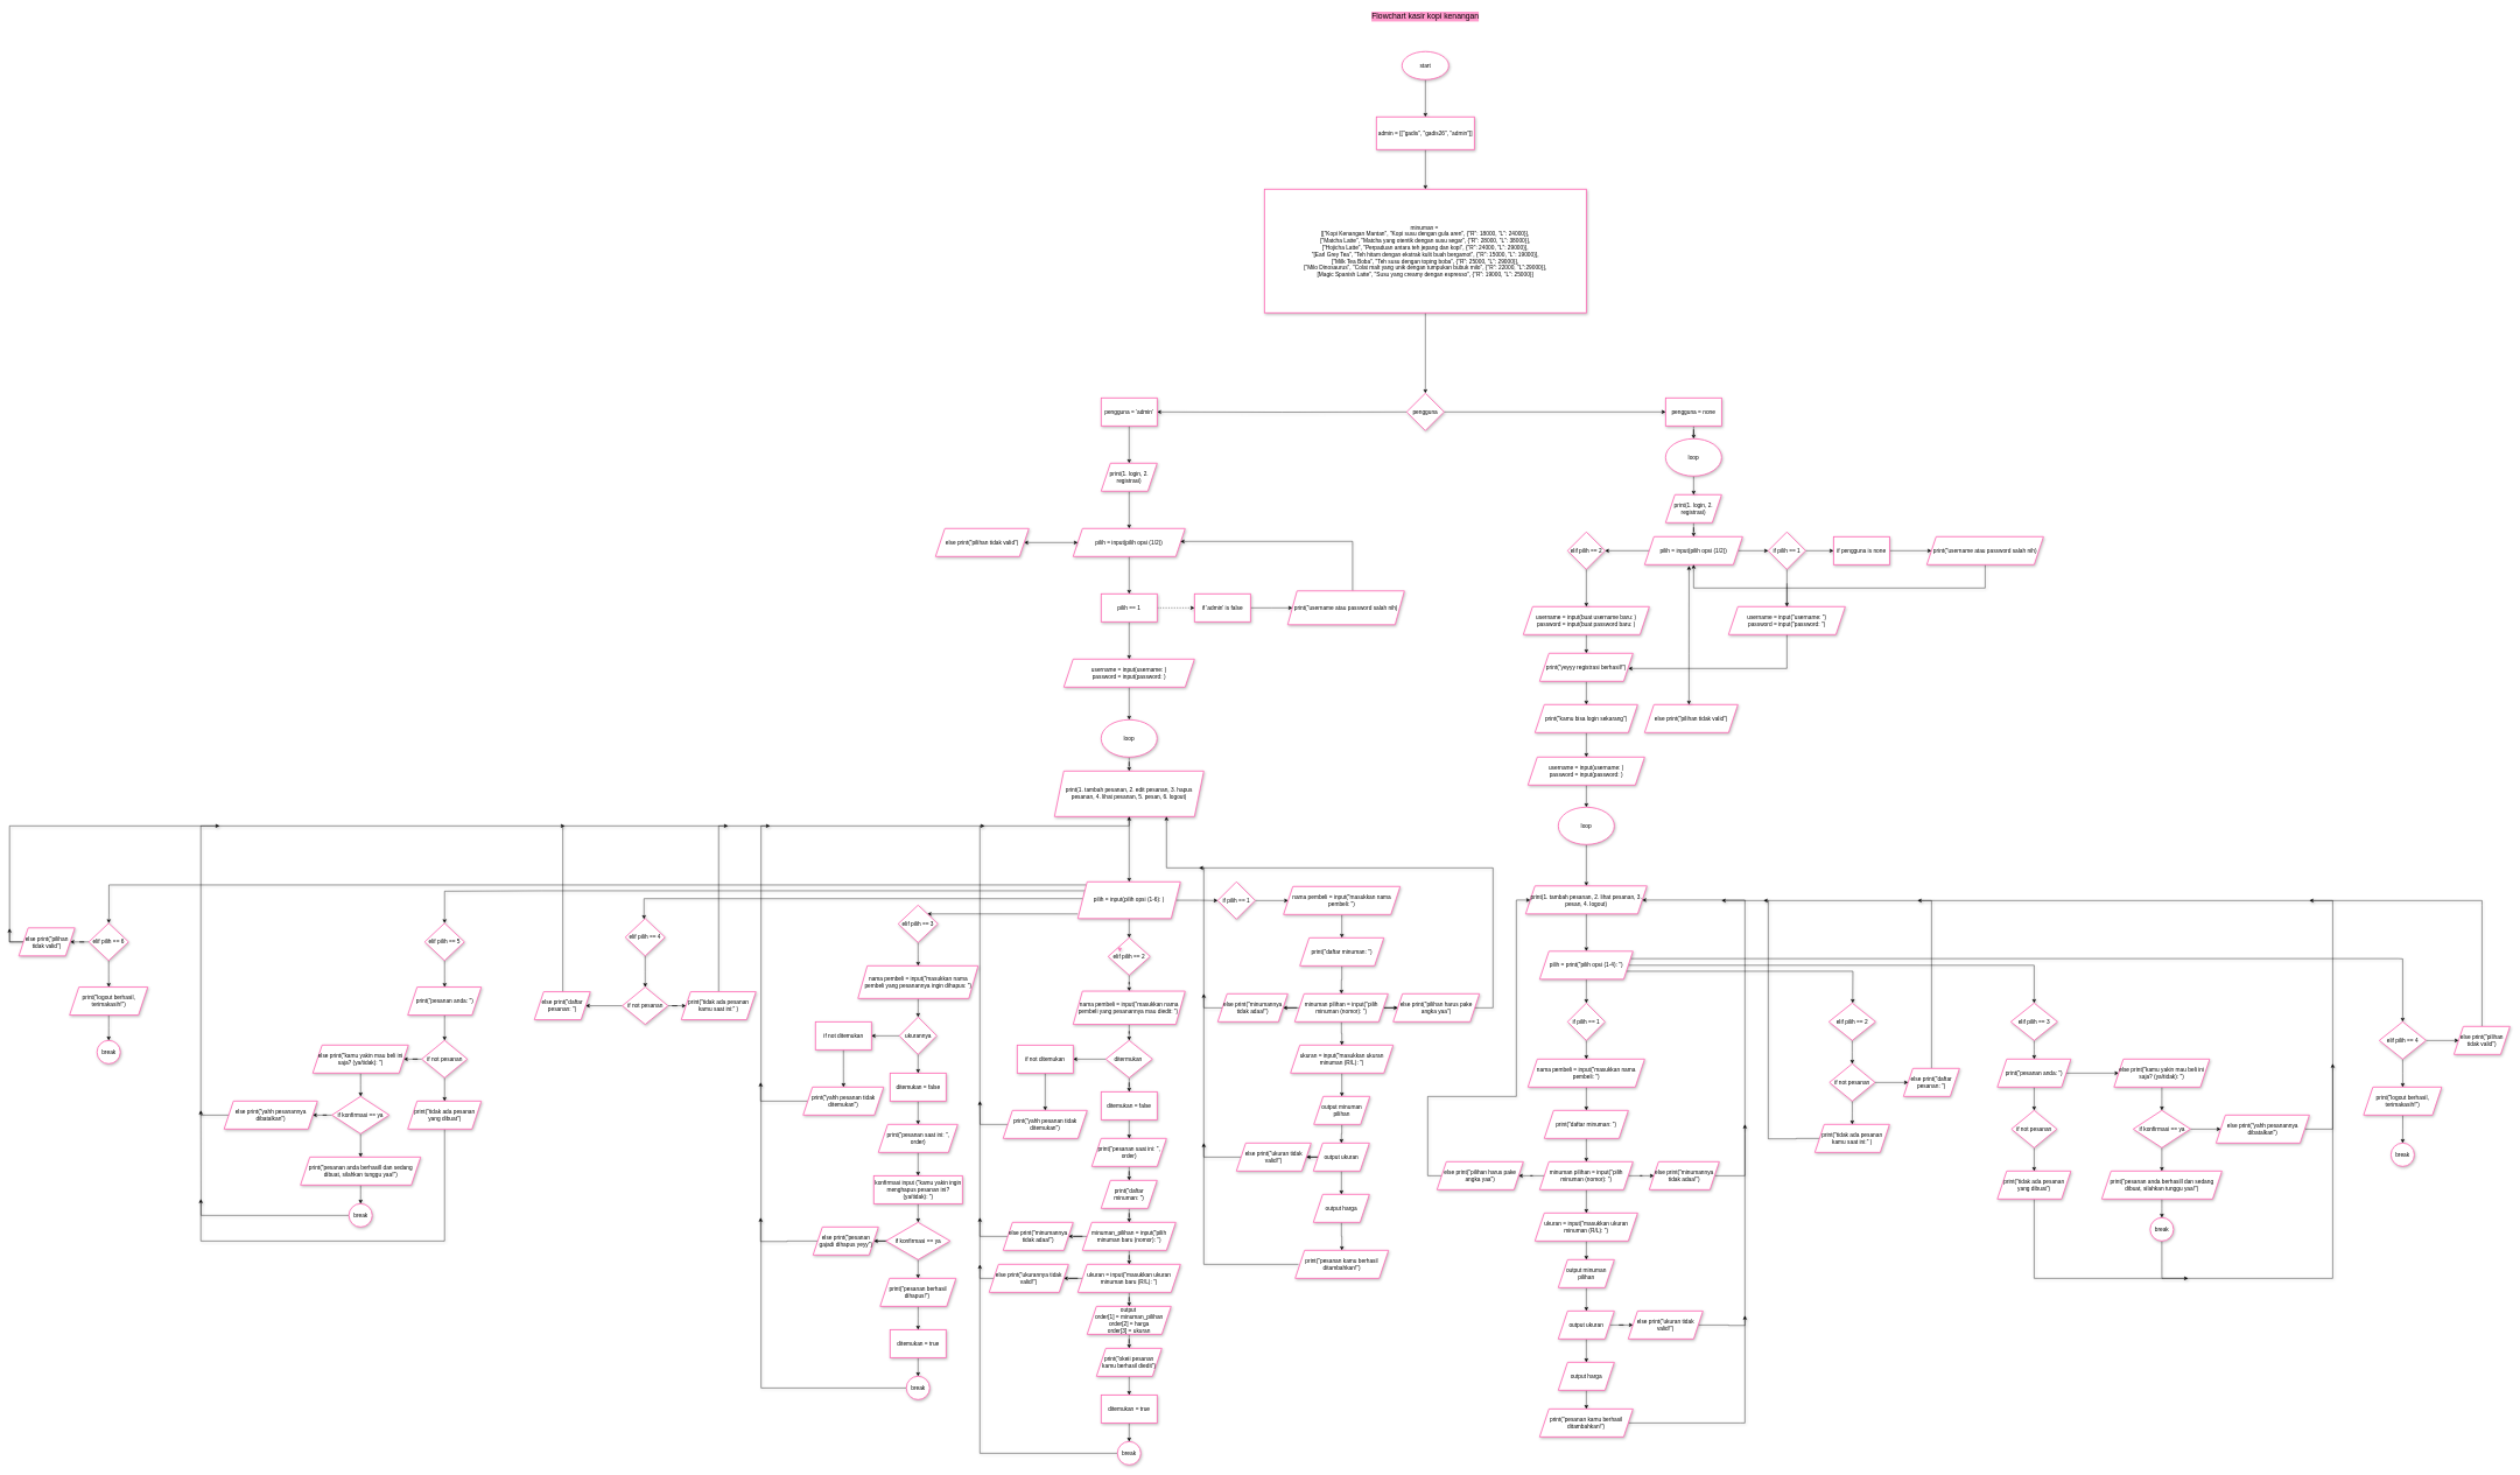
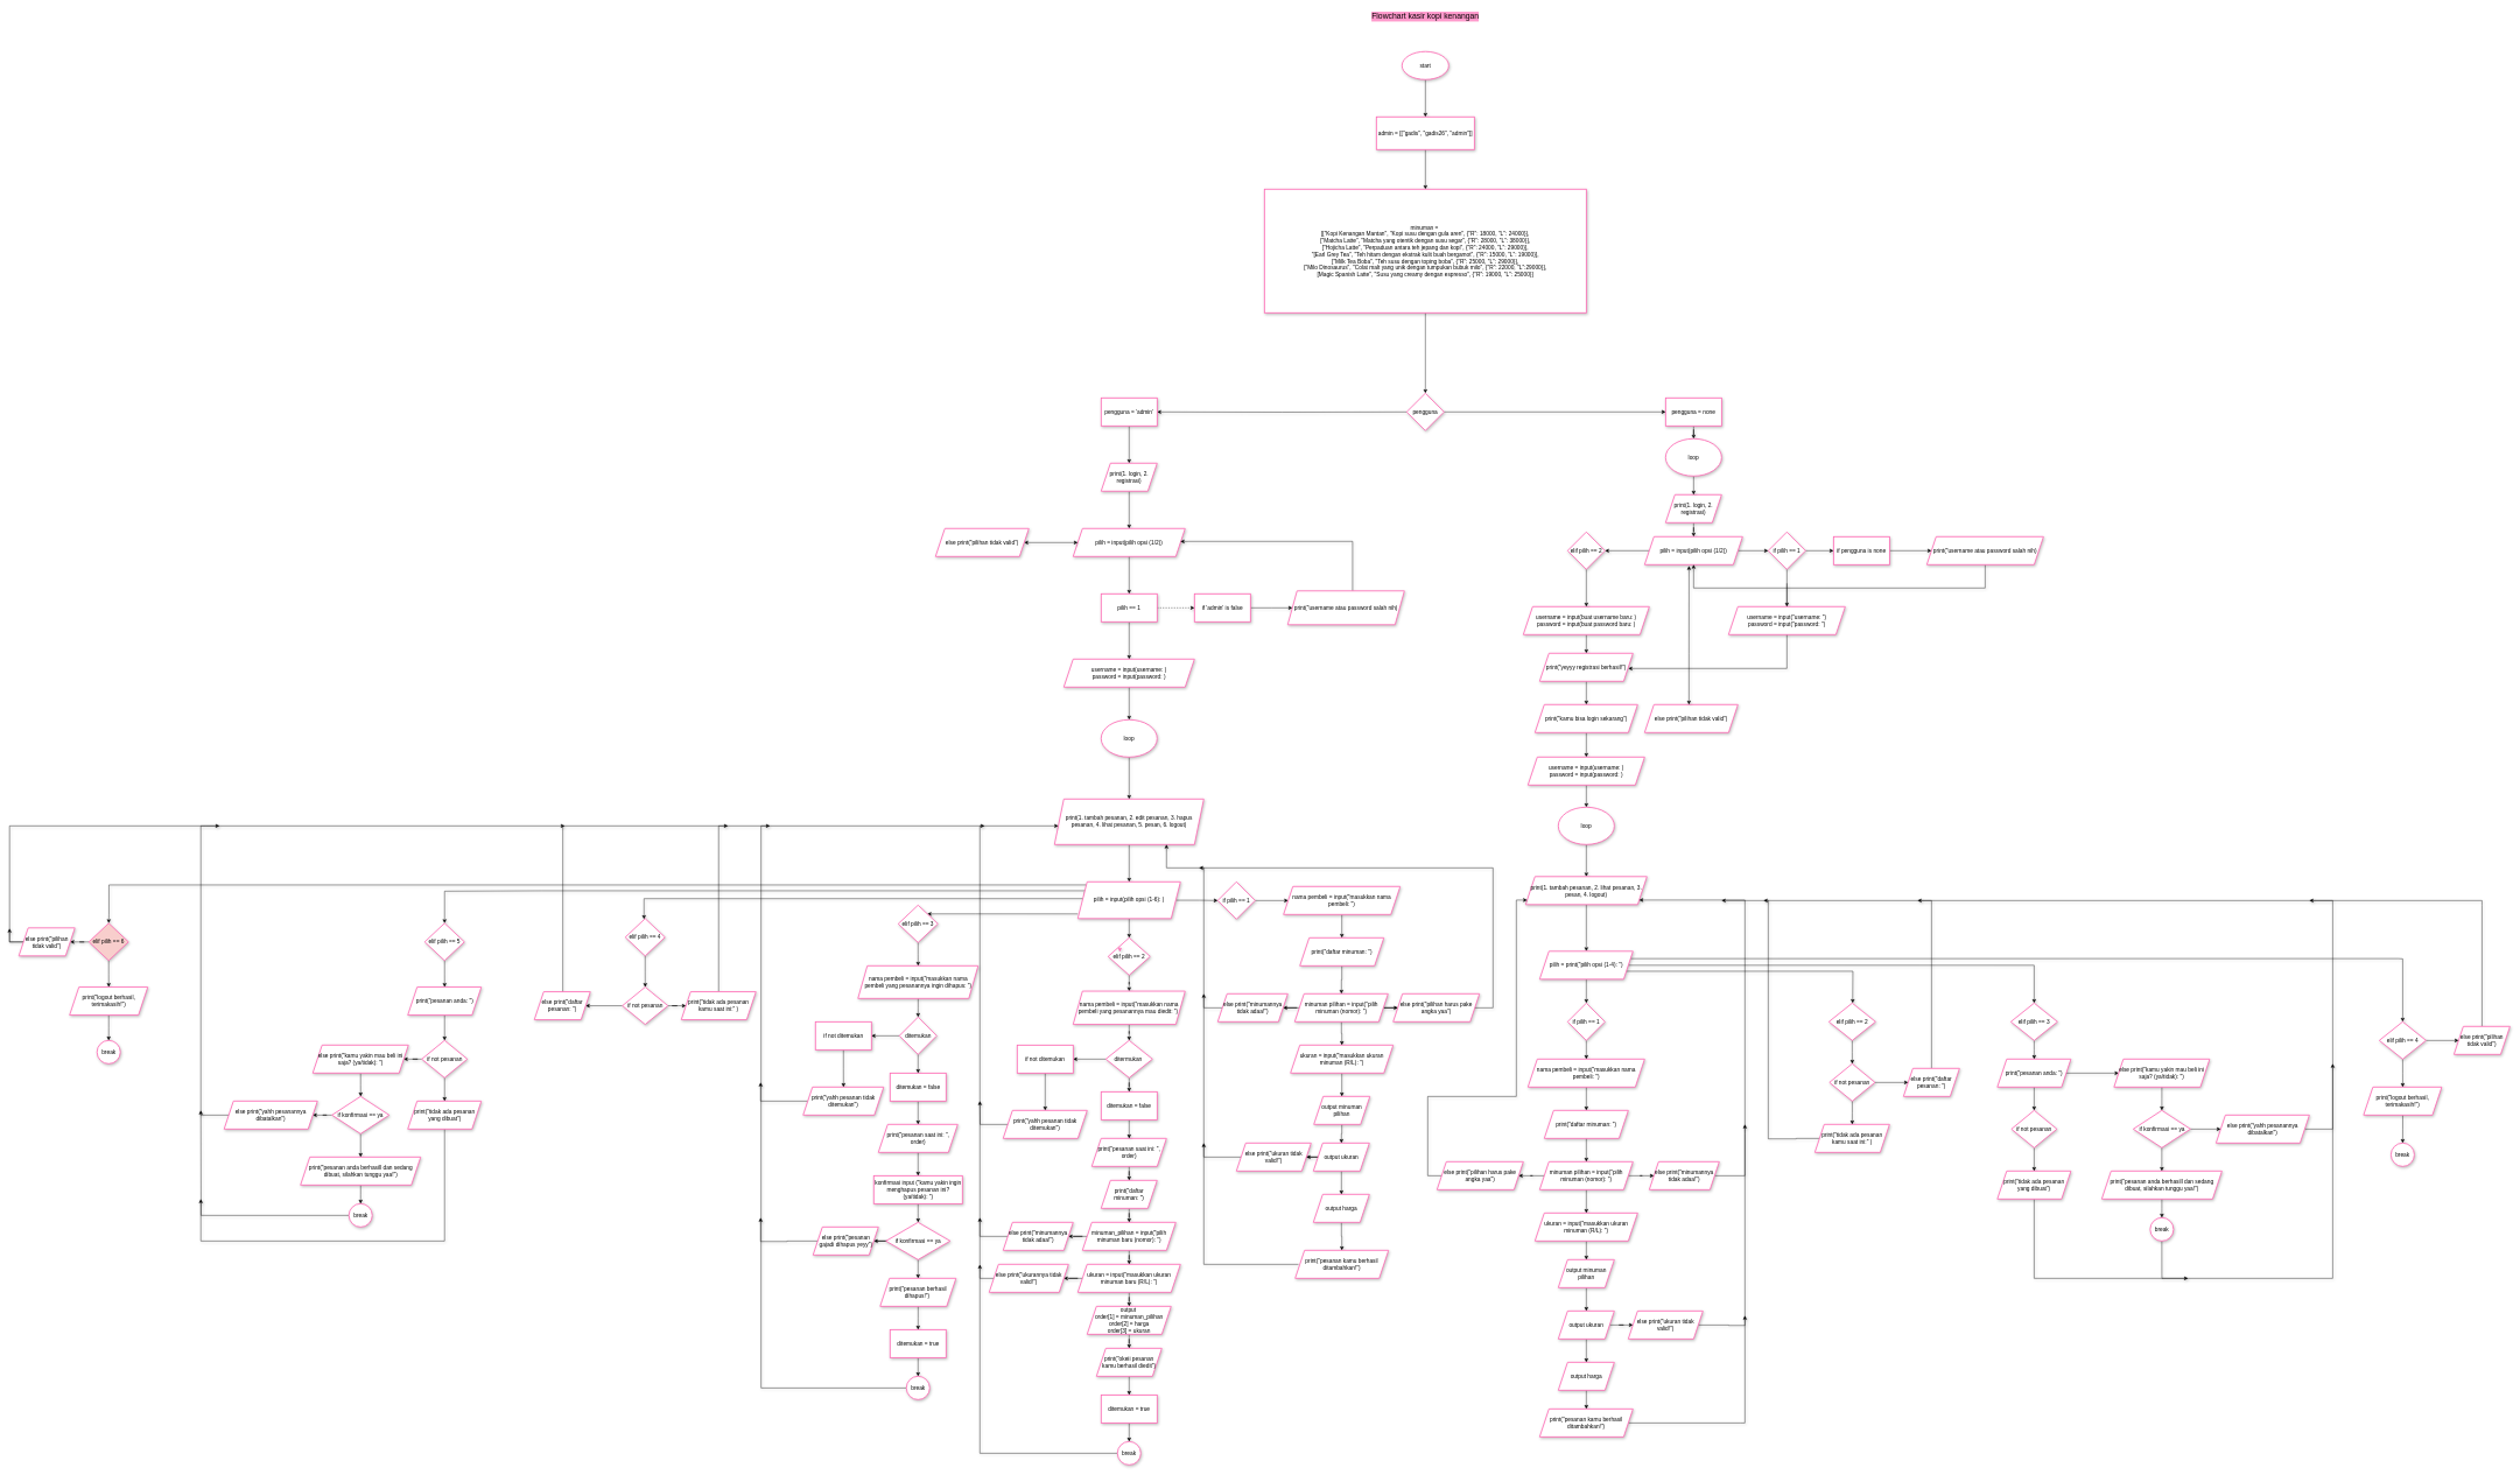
- <mxCell id="35" value="print(1. tambah pesanan, 2. edit pesanan, 3. hapus pesanan, 4. lihat pesanan, 5. pesan, 6. logout)" style="shape=parallelogram;perimeter=parallelogramPerimeter;whiteSpace=wrap;html=1;fixedSize=1;strokeWidth=2;strokeColor=#FF66B3;shadow=1;" parent="1" vertex="1"><mxGeometry x="2260" y="1652.5" width="320" height="97.5" as="geometry" /></mxCell>
+ <mxCell id="35" value="print(1. tambah pesanan, 2. edit pesanan, 3. hapus pesanan, 4. lihat pesanan, 5. pesan, 6. logout)" style="shape=parallelogram;perimeter=parallelogramPerimeter;whiteSpace=wrap;html=1;fixedSize=1;strokeWidth=2;strokeColor=#FF66B3;shadow=1;" parent="1" vertex="1"><mxGeometry x="2260" y="1712.5" width="320" height="97.5" as="geometry" /></mxCell>
- <mxCell id="199" value="print(1. tambah pesanan, 2. lihat pesanan, 3. pesan, 4. logout)" style="shape=parallelogram;perimeter=parallelogramPerimeter;whiteSpace=wrap;html=1;fixedSize=1;strokeWidth=2;strokeColor=#FF66B3;shadow=1;" parent="1" vertex="1"><mxGeometry x="3270" y="1898.75" width="260" height="60" as="geometry" /></mxCell>
+ <mxCell id="199" value="print(1. tambah pesanan, 2. lihat pesanan, 3. pesan, 4. logout)" style="shape=parallelogram;perimeter=parallelogramPerimeter;whiteSpace=wrap;html=1;fixedSize=1;strokeWidth=2;strokeColor=#FF66B3;shadow=1;" parent="1" vertex="1"><mxGeometry x="3270" y="1878.75" width="260" height="60" as="geometry" /></mxCell>
- <mxCell id="188" value="elif pilih == 6" style="rhombus;whiteSpace=wrap;html=1;strokeWidth=2;strokeColor=#FF66B3;shadow=1;" parent="1" vertex="1"><mxGeometry x="190" y="1978.75" width="85" height="80" as="geometry" /></mxCell>
+ <mxCell id="188" value="elif pilih == 6" style="rhombus;whiteSpace=wrap;html=1;strokeWidth=2;strokeColor=#FF66B3;shadow=1;fillColor=#f8cecc;" parent="1" vertex="1"><mxGeometry x="190" y="1978.75" width="85" height="80" as="geometry" /></mxCell>
- <mxCell id="135" value="ukurannya" style="rhombus;whiteSpace=wrap;html=1;strokeWidth=2;strokeColor=#FF66B3;shadow=1;" parent="1" vertex="1"><mxGeometry x="1927.5" y="2180" width="80" height="80" as="geometry" /></mxCell>
+ <mxCell id="135" value="ditemukan" style="rhombus;whiteSpace=wrap;html=1;strokeWidth=2;strokeColor=#FF66B3;shadow=1;" parent="1" vertex="1"><mxGeometry x="1927.5" y="2180" width="80" height="80" as="geometry" /></mxCell>
